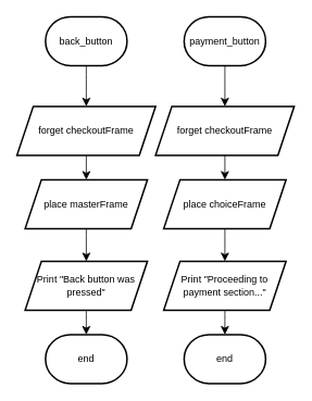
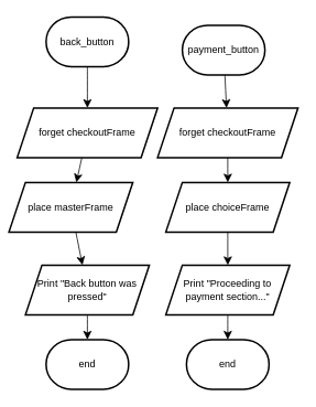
- <mxCell id="12" value="payment_button" style="strokeWidth=2;html=1;shape=mxgraph.flowchart.terminator;whiteSpace=wrap;" vertex="1" parent="1"><mxGeometry x="225" y="20" width="100" height="60" as="geometry" /></mxCell>
+ <mxCell id="12" value="payment_button" style="strokeWidth=2;html=1;shape=mxgraph.flowchart.terminator;whiteSpace=wrap;" vertex="1" parent="1"><mxGeometry x="220" y="30" width="100" height="60" as="geometry" /></mxCell>
- <mxCell id="8" value="place masterFrame" style="shape=parallelogram;perimeter=parallelogramPerimeter;whiteSpace=wrap;html=1;fixedSize=1;strokeWidth=2;" vertex="1" parent="1"><mxGeometry x="30" y="220" width="150" height="60" as="geometry" /></mxCell>
+ <mxCell id="8" value="place masterFrame" style="shape=parallelogram;perimeter=parallelogramPerimeter;whiteSpace=wrap;html=1;fixedSize=1;strokeWidth=2;" vertex="1" parent="1"><mxGeometry x="10" y="220" width="150" height="60" as="geometry" /></mxCell>
